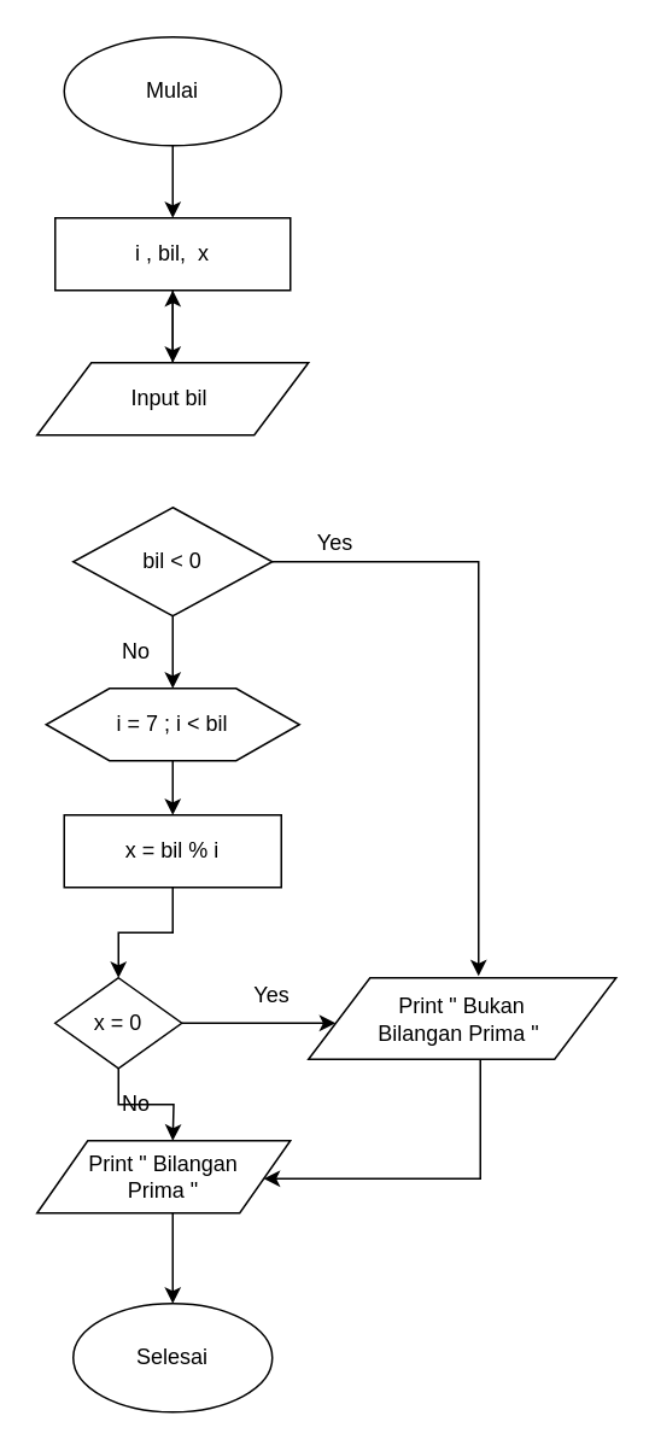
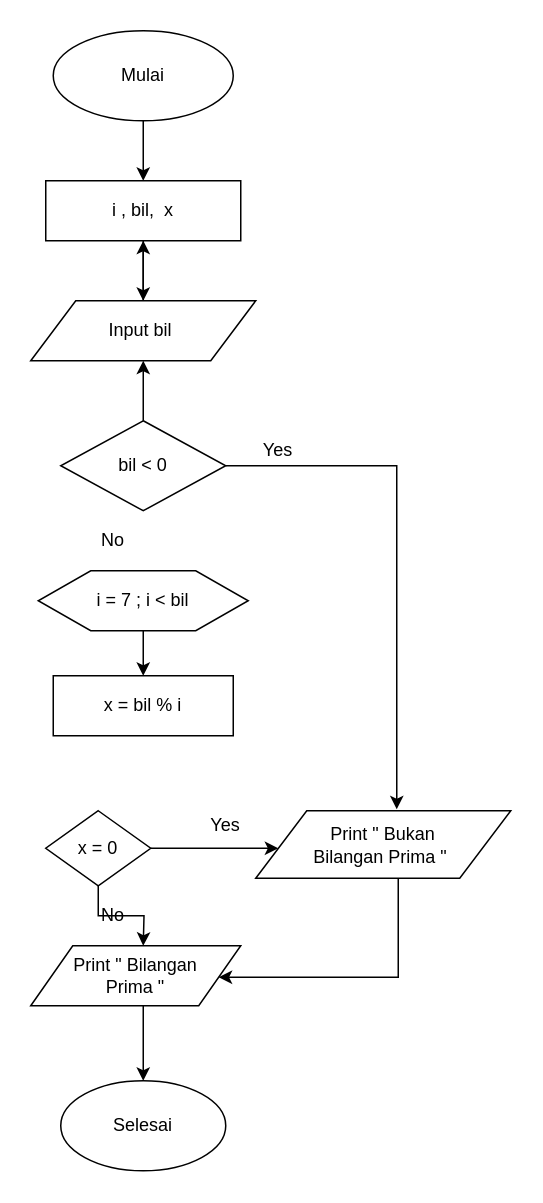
- <mxCell id="8" style="edgeStyle=orthogonalEdgeStyle;rounded=0;orthogonalLoop=1;jettySize=auto;html=1;entryX=0.5;entryY=0;entryDx=0;entryDy=0;" edge="1" parent="1" source="10" target="12"><mxGeometry relative="1" as="geometry" /></mxCell>
+ <mxCell id="8" style="edgeStyle=orthogonalEdgeStyle;rounded=0;orthogonalLoop=1;jettySize=auto;html=1;" edge="1" parent="1" source="10" target="7"><mxGeometry relative="1" as="geometry" /></mxCell>
- <mxCell id="13" style="edgeStyle=orthogonalEdgeStyle;rounded=0;orthogonalLoop=1;jettySize=auto;html=1;entryX=0.5;entryY=0;entryDx=0;entryDy=0;" edge="1" parent="1" source="14" target="17"><mxGeometry relative="1" as="geometry" /></mxCell>
